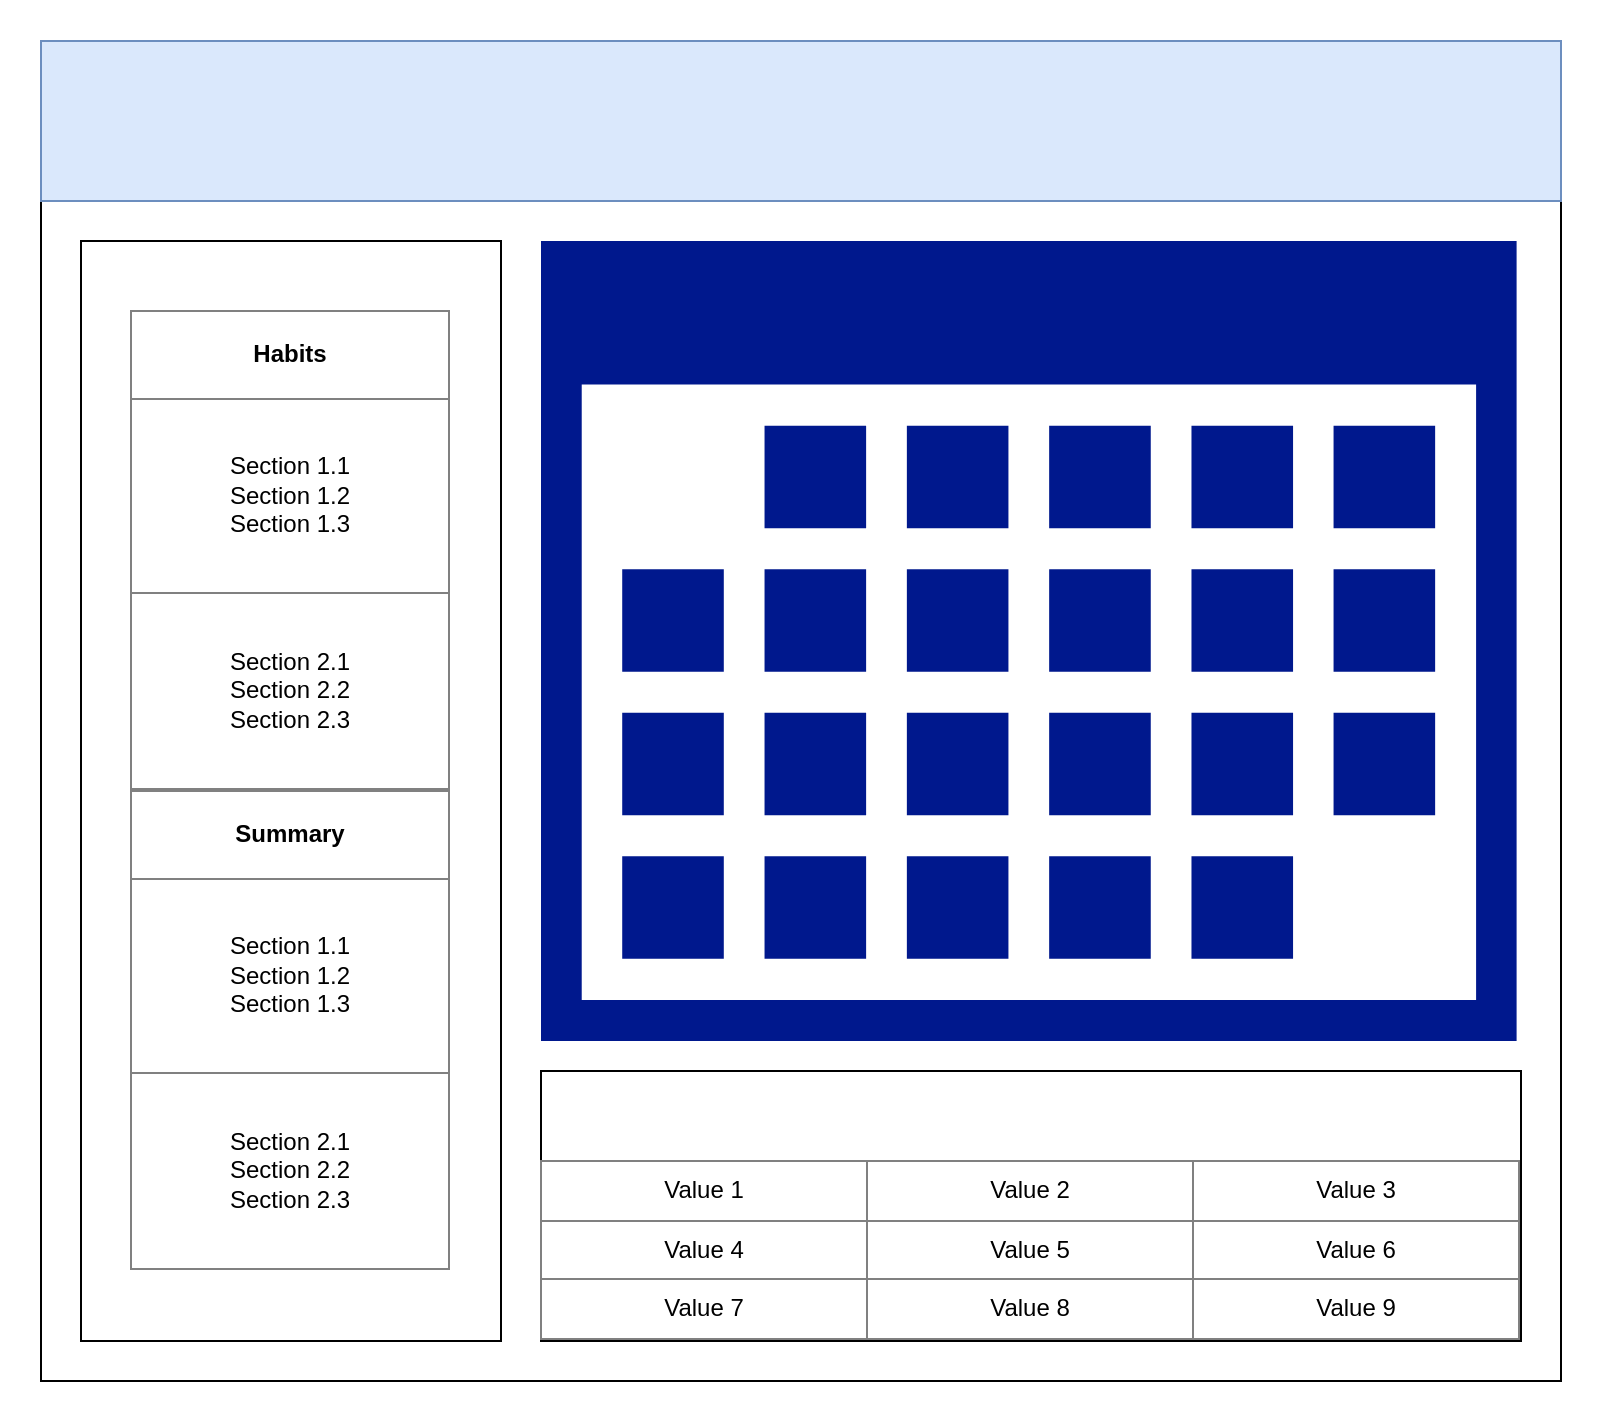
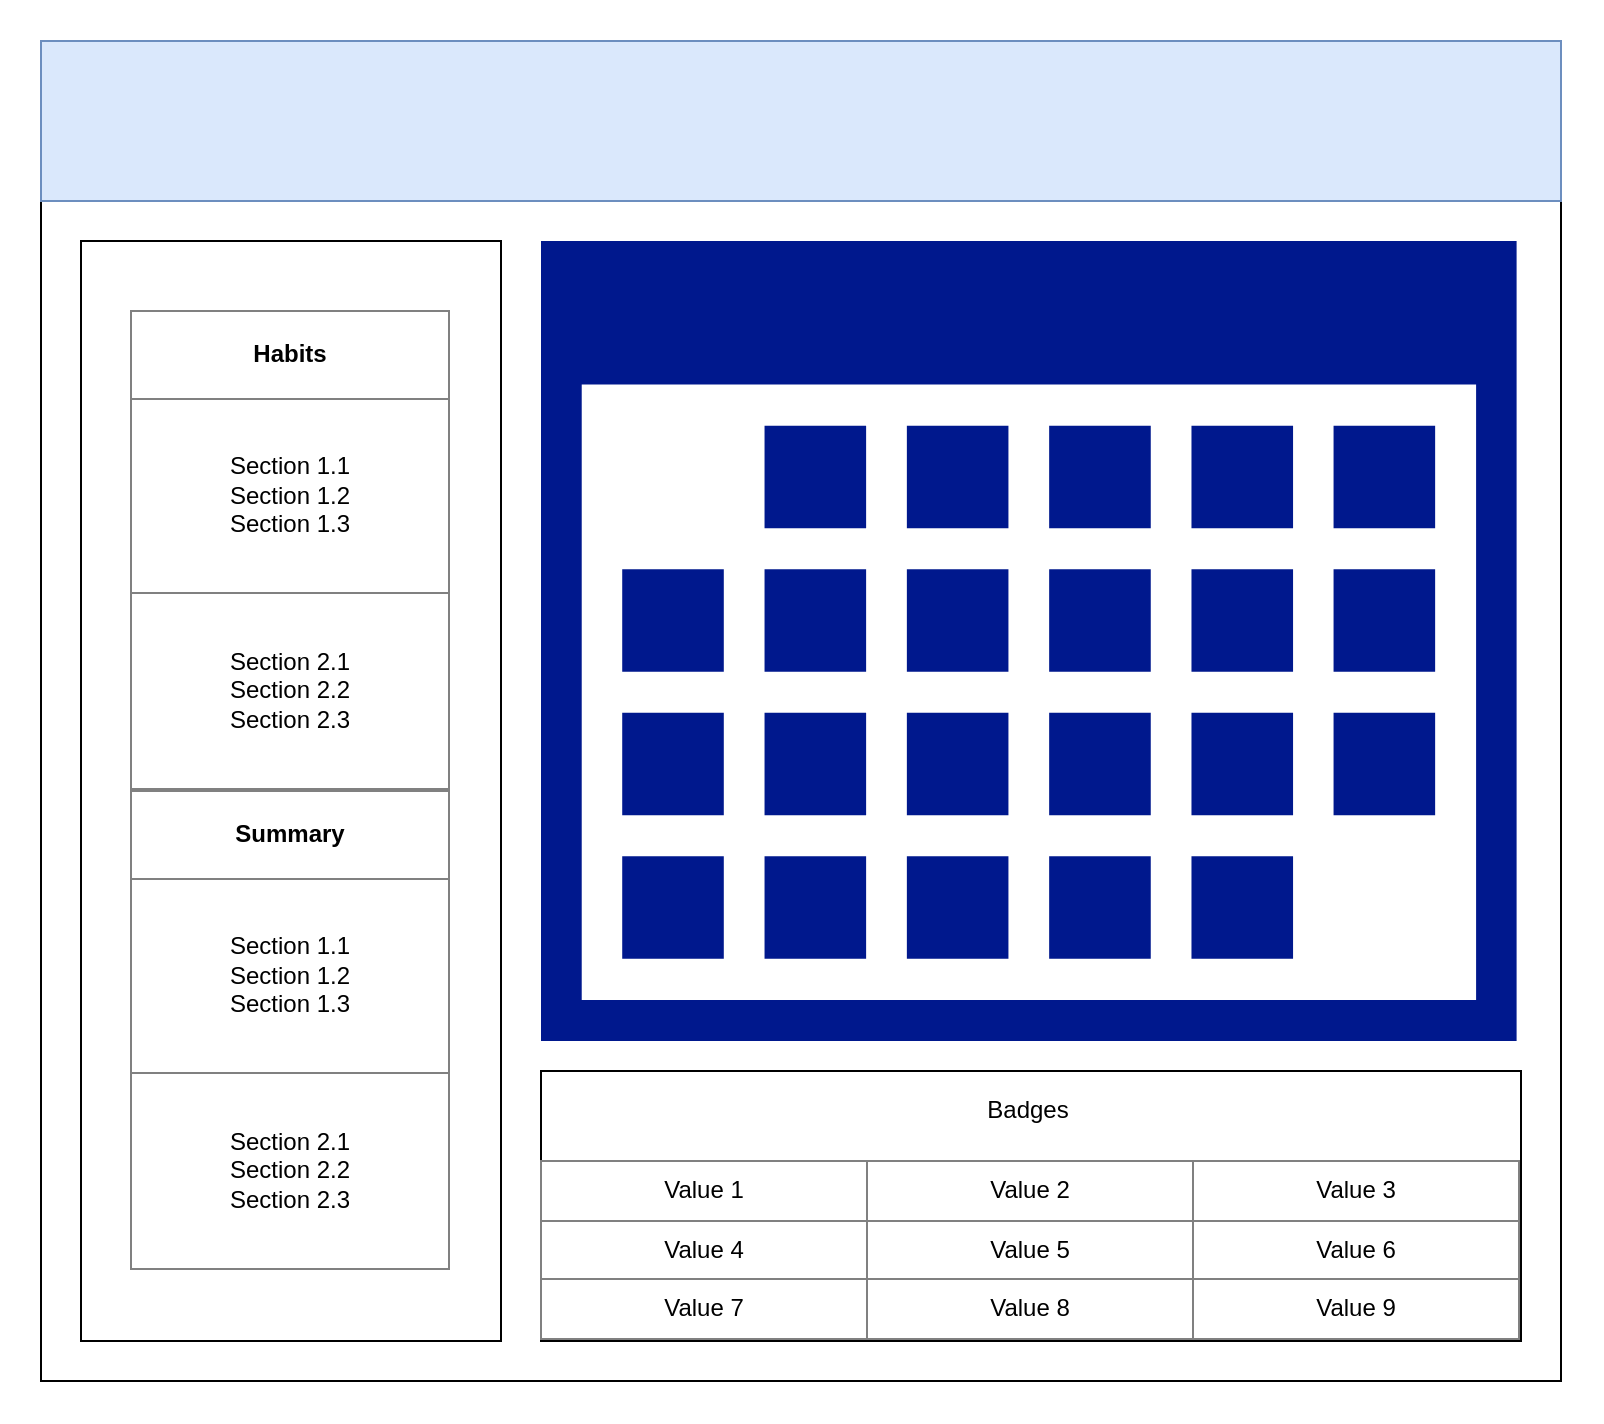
+ <mxCell id="10" value="Badges" style="text;html=1;strokeColor=none;fillColor=none;align=center;verticalAlign=middle;whiteSpace=wrap;rounded=0;" vertex="1" parent="1"><mxGeometry x="493.9" y="545" width="40" height="20" as="geometry" /></mxCell>
